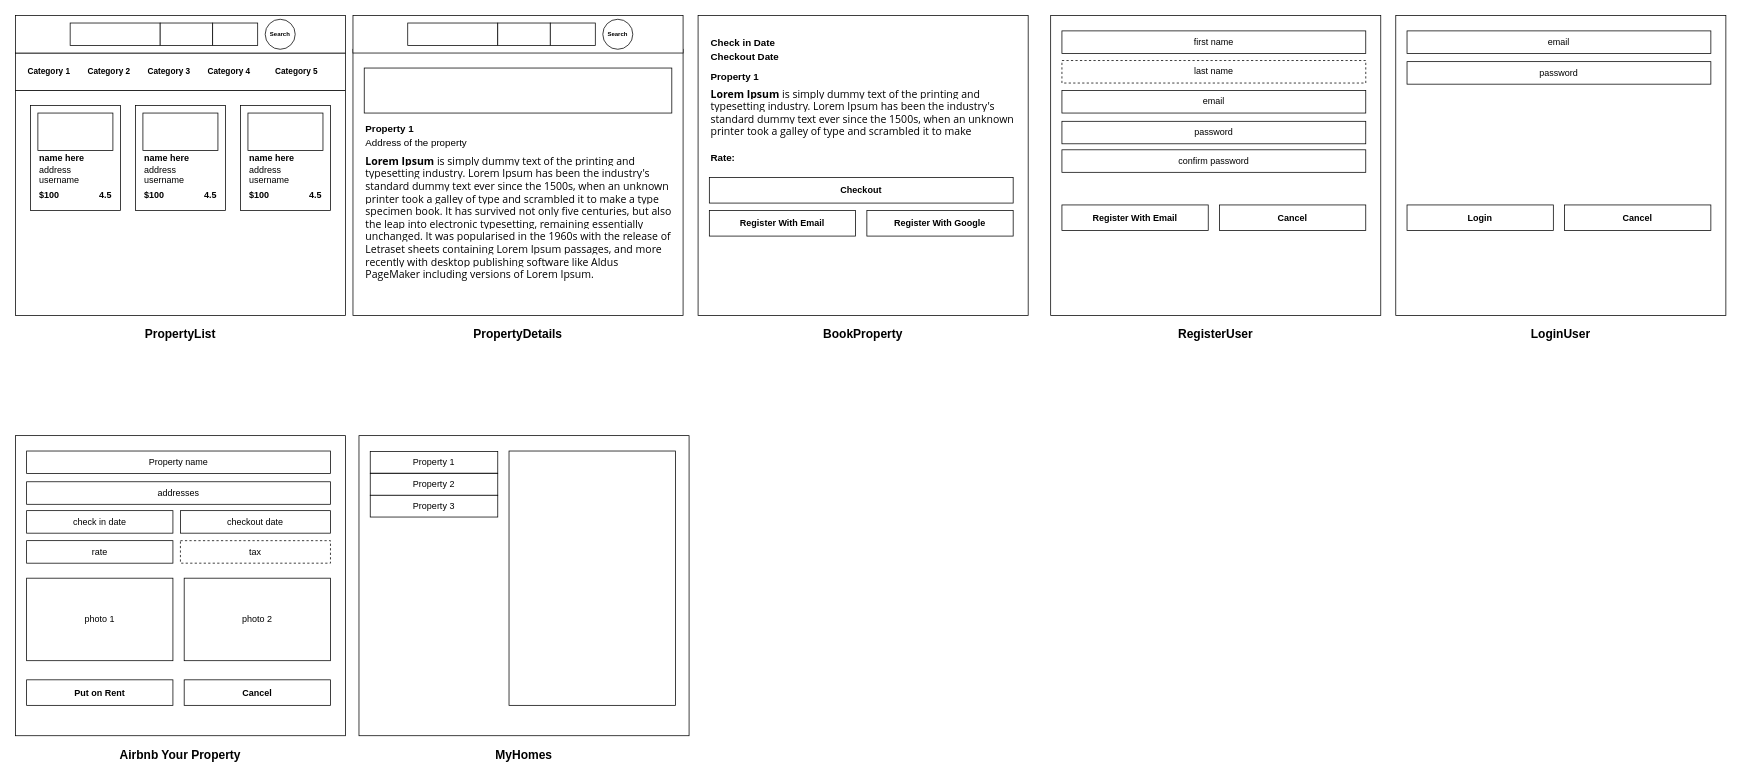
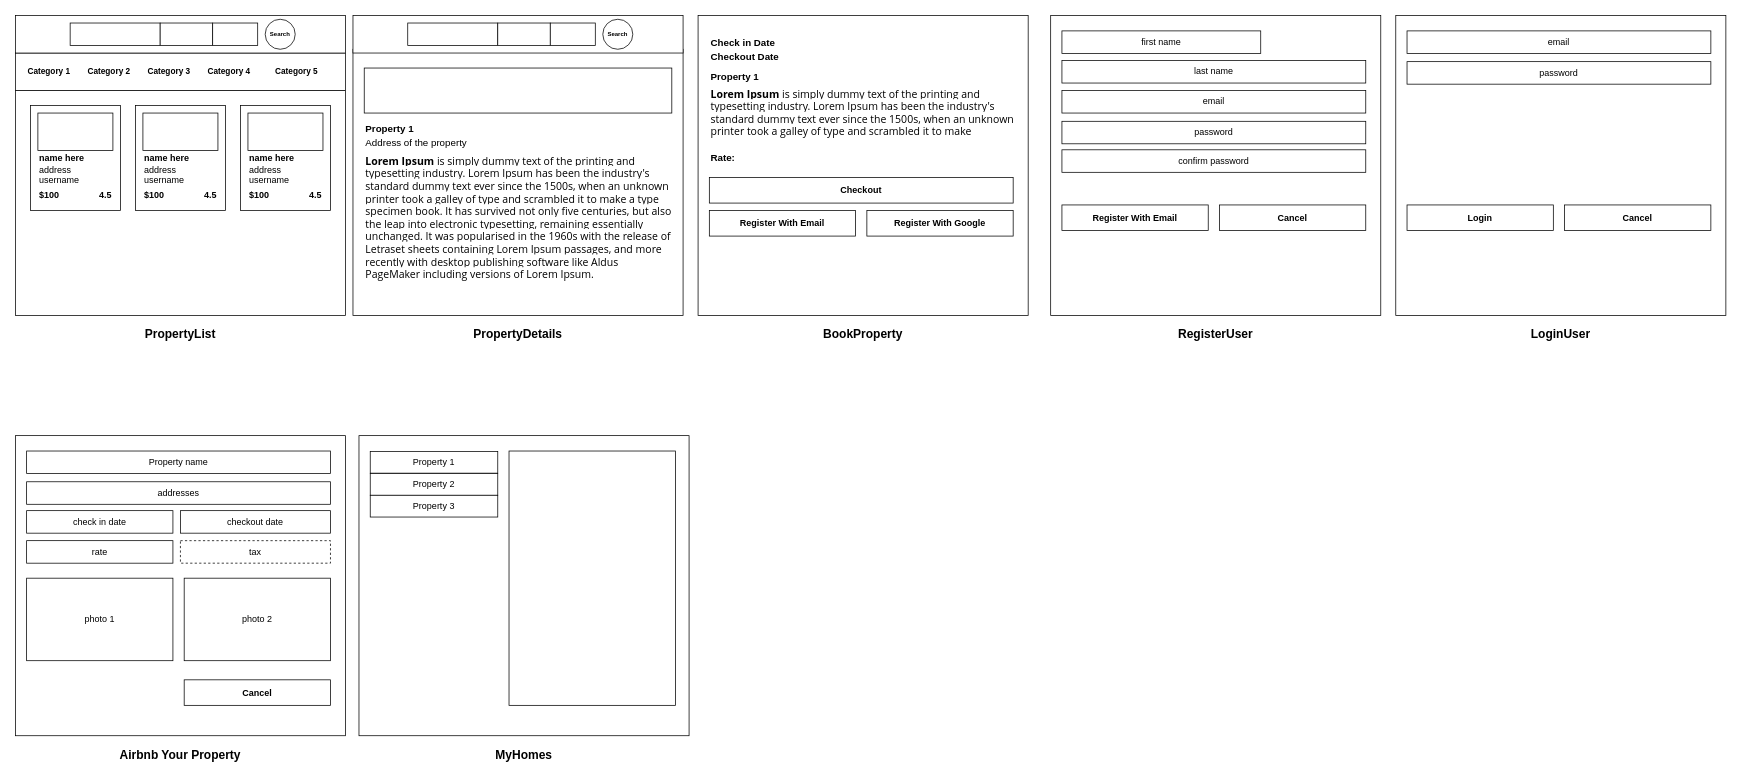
- <mxCell id="64" value="first name" style="rounded=0;whiteSpace=wrap;html=1;" parent="1" vertex="1"><mxGeometry x="1415" y="40.5" width="405" height="30" as="geometry" /></mxCell>
+ <mxCell id="64" value="first name" style="rounded=0;whiteSpace=wrap;html=1;" parent="1" vertex="1"><mxGeometry x="1415" y="40.5" width="265" height="30" as="geometry" /></mxCell>
- <mxCell id="65" value="last name" style="rounded=0;whiteSpace=wrap;html=1;dashed=1;" parent="1" vertex="1"><mxGeometry x="1415" y="80" width="405" height="30" as="geometry" /></mxCell>
+ <mxCell id="65" value="last name" style="rounded=0;whiteSpace=wrap;html=1;" parent="1" vertex="1"><mxGeometry x="1415" y="80" width="405" height="30" as="geometry" /></mxCell>
- <mxCell id="77" value="Put on Rent" style="rounded=0;whiteSpace=wrap;html=1;fontStyle=1" parent="1" vertex="1"><mxGeometry x="35" y="905.5" width="195" height="34" as="geometry" /></mxCell>
